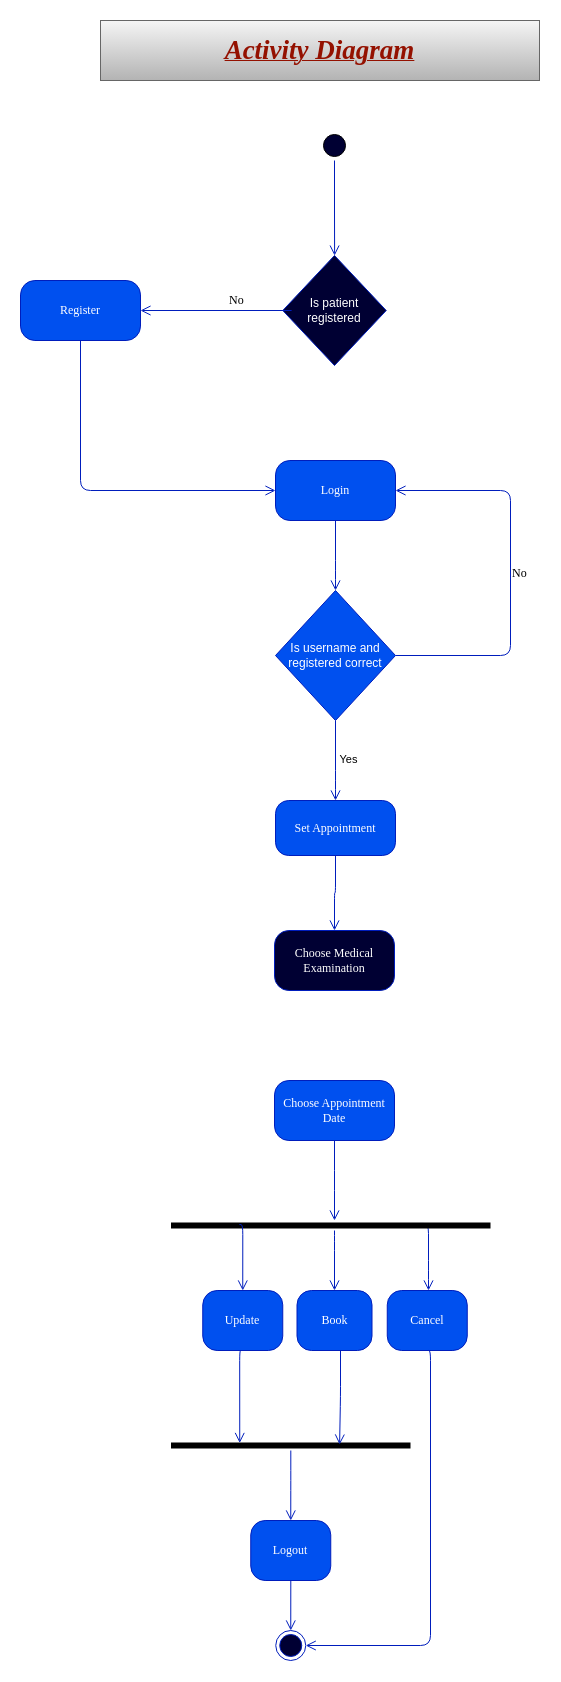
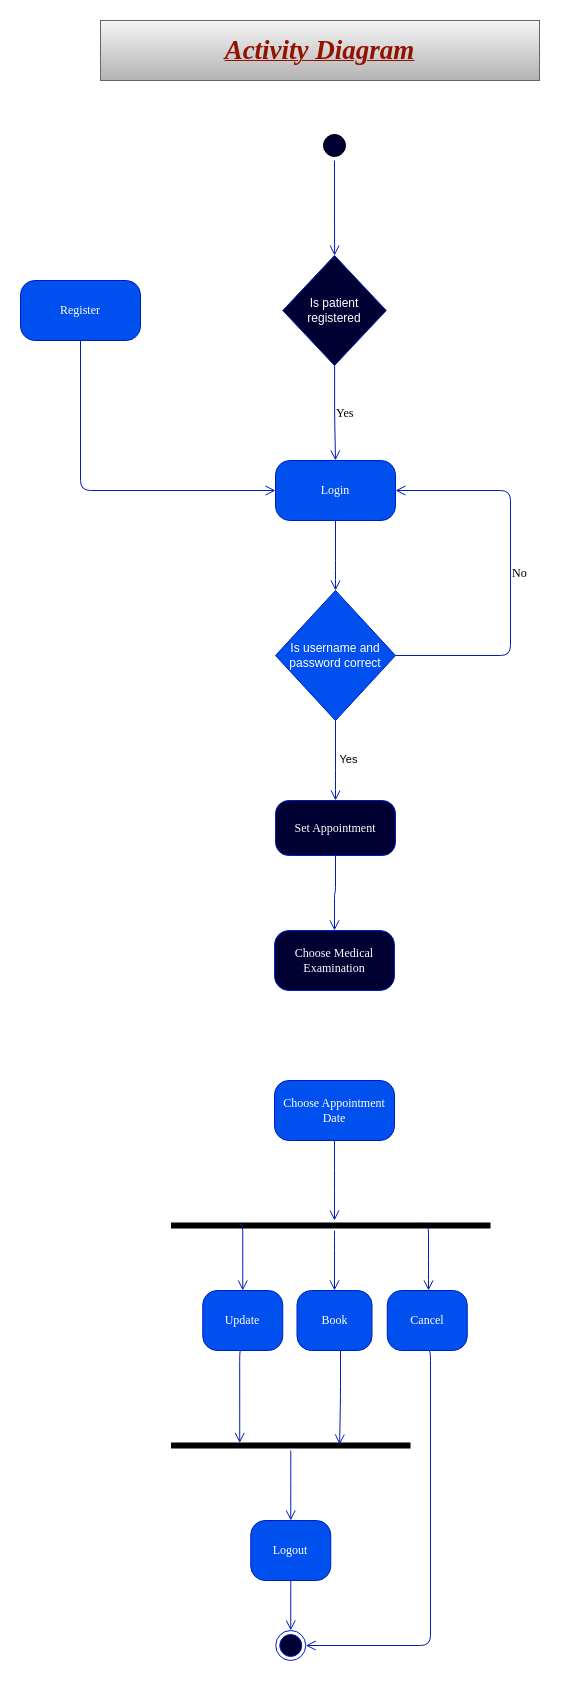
- <mxCell id="8" value="No" style="edgeStyle=orthogonalEdgeStyle;html=1;labelBackgroundColor=none;endArrow=open;endSize=8;strokeColor=#001DBC;fontFamily=Verdana;fontSize=12;align=left;fillColor=#0050ef;exitX=0;exitY=0.5;exitDx=0;exitDy=0;entryX=1;entryY=0.5;entryDx=0;entryDy=0;" edge="1" parent="1" source="7" target="9"><mxGeometry x="-0.032" y="-10" relative="1" as="geometry"><mxPoint x="345" y="210" as="sourcePoint" /><mxPoint x="140" y="310" as="targetPoint" /><Array as="points"><mxPoint x="295" y="310" /></Array><mxPoint as="offset" /></mxGeometry></mxCell>
+ <mxCell id="5" value="Yes" style="edgeStyle=orthogonalEdgeStyle;html=1;labelBackgroundColor=none;endArrow=open;endSize=8;strokeColor=#001DBC;fontFamily=Verdana;fontSize=12;align=left;fillColor=#0050ef;" edge="1" parent="1" source="7" target="4"><mxGeometry relative="1" as="geometry" /></mxCell>
- <mxCell id="24" value="Is username and registered correct " style="rhombus;whiteSpace=wrap;html=1;fillColor=#0050ef;fontColor=#ffffff;strokeColor=#001DBC;" vertex="1" parent="1"><mxGeometry x="275" y="590" width="120" height="130" as="geometry" /></mxCell>
+ <mxCell id="24" value="Is username and password correct " style="rhombus;whiteSpace=wrap;html=1;fillColor=#0050ef;fontColor=#ffffff;strokeColor=#001DBC;" vertex="1" parent="1"><mxGeometry x="275" y="590" width="120" height="130" as="geometry" /></mxCell>
- <mxCell id="19" value="Set Appointment" style="rounded=1;whiteSpace=wrap;html=1;arcSize=24;fillColor=#0050ef;strokeColor=#001DBC;shadow=0;comic=0;labelBackgroundColor=none;fontFamily=Verdana;fontSize=12;align=center;fontColor=#ffffff;direction=west;" vertex="1" parent="1"><mxGeometry x="275" y="800" width="120" height="55" as="geometry" /></mxCell>
+ <mxCell id="19" value="Set Appointment" style="rounded=1;whiteSpace=wrap;html=1;arcSize=24;fillColor=#000033;strokeColor=#001DBC;shadow=0;comic=0;labelBackgroundColor=none;fontFamily=Verdana;fontSize=12;align=center;fontColor=#ffffff;direction=west;" vertex="1" parent="1"><mxGeometry x="275" y="800" width="120" height="55" as="geometry" /></mxCell>
